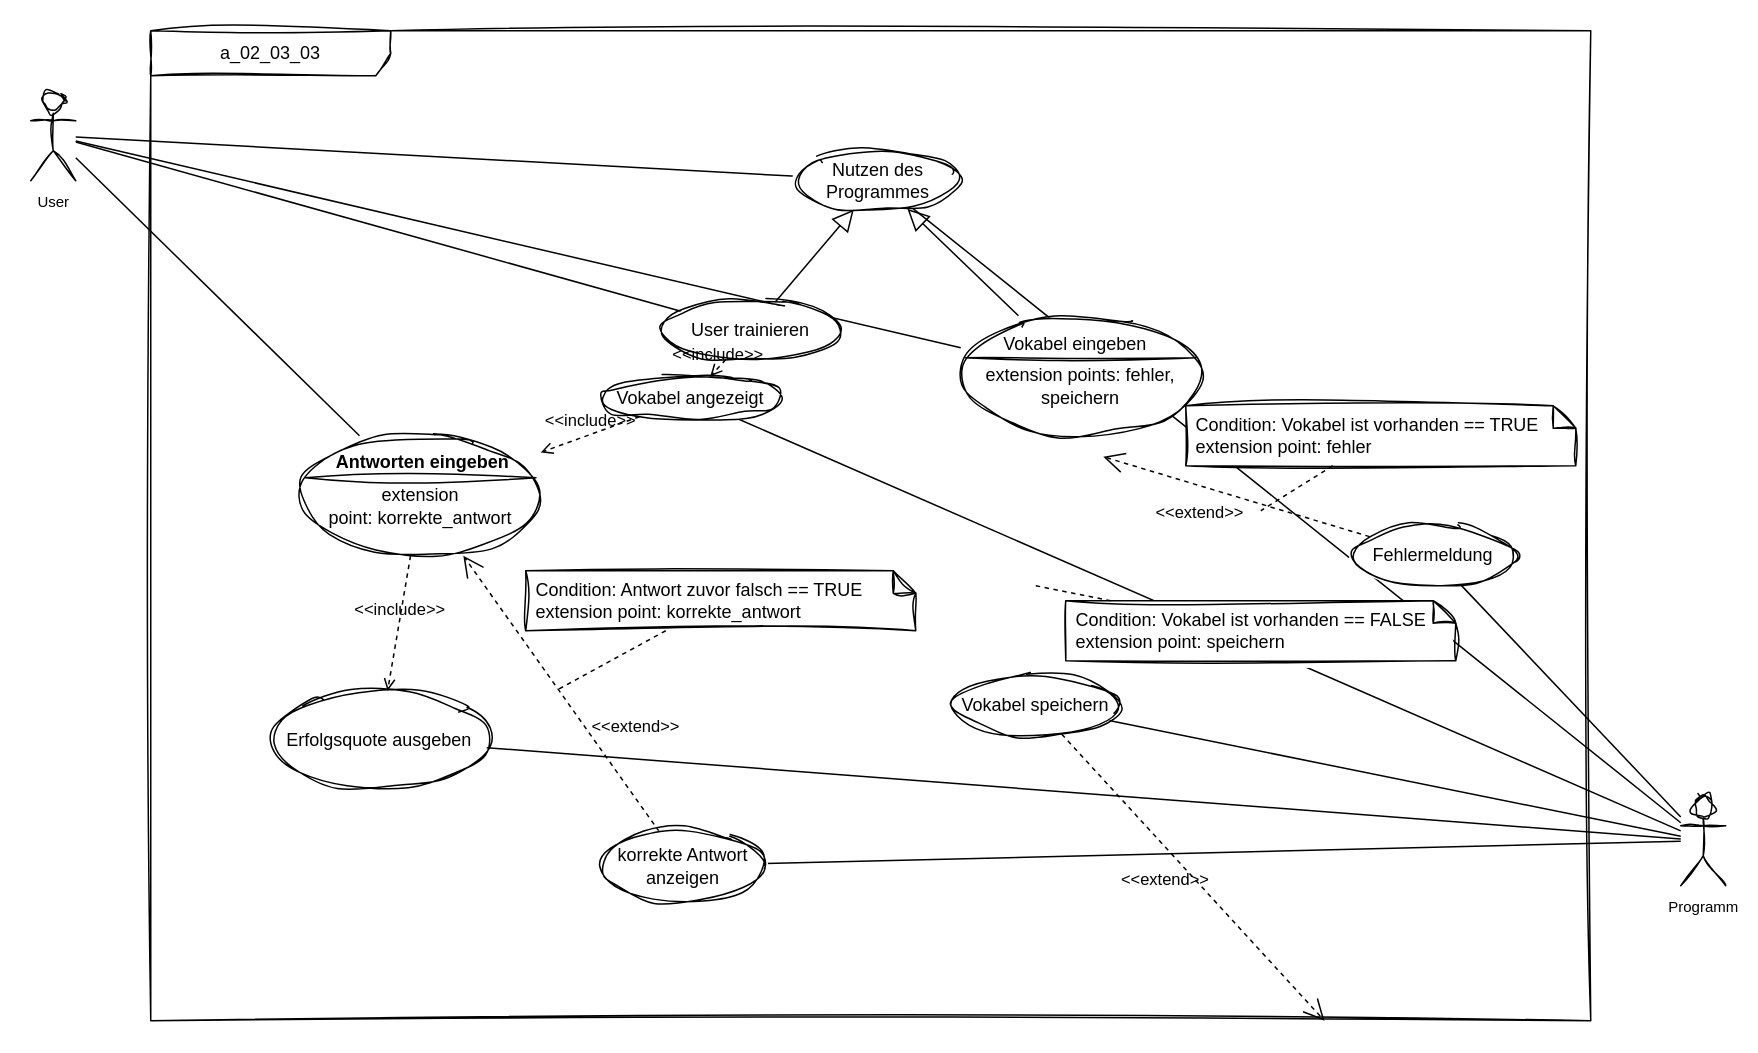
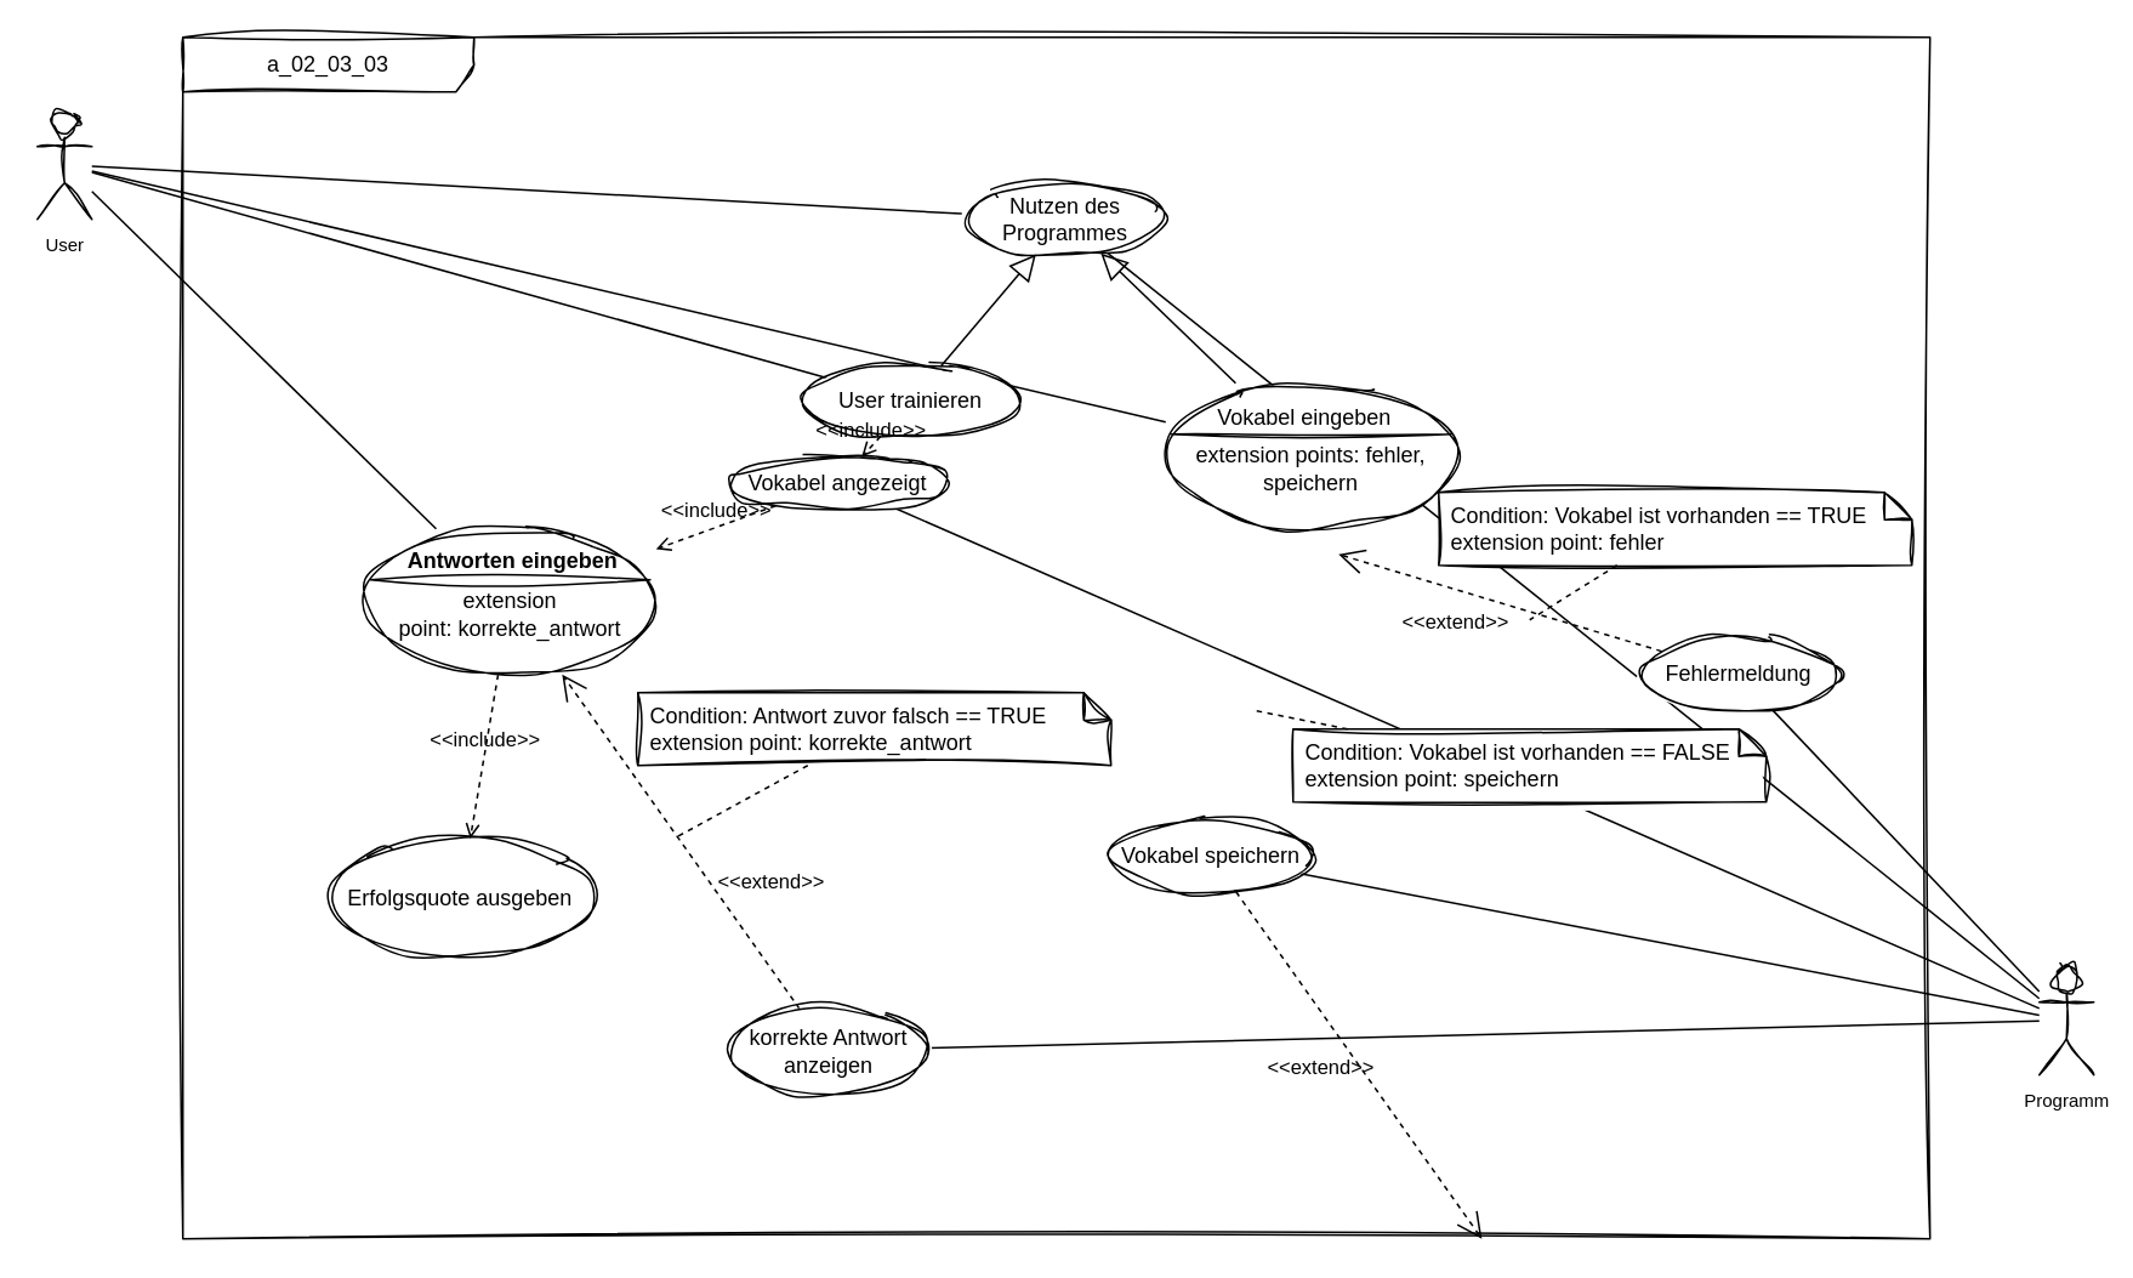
- <mxCell id="25" value="&lt;span style=&quot;font-weight: normal;&quot;&gt;Vokabel speichern&lt;/span&gt;" style="shape=ellipse;html=1;strokeWidth=1;fontStyle=1;whiteSpace=wrap;align=center;perimeter=ellipsePerimeter;sketch=1;curveFitting=1;jiggle=2;" vertex="1" parent="1"><mxGeometry x="635" y="450" width="110" height="40" as="geometry" /></mxCell>
+ <mxCell id="25" value="&lt;span style=&quot;font-weight: normal;&quot;&gt;Vokabel speichern&lt;/span&gt;" style="shape=ellipse;html=1;strokeWidth=1;fontStyle=1;whiteSpace=wrap;align=center;perimeter=ellipsePerimeter;sketch=1;curveFitting=1;jiggle=2;" vertex="1" parent="1"><mxGeometry x="610" y="450" width="110" height="40" as="geometry" /></mxCell>
- <mxCell id="12" style="rounded=0;orthogonalLoop=1;jettySize=auto;html=1;endArrow=none;endFill=0;" edge="1" parent="1" source="14" target="30"><mxGeometry relative="1" as="geometry" /></mxCell>
